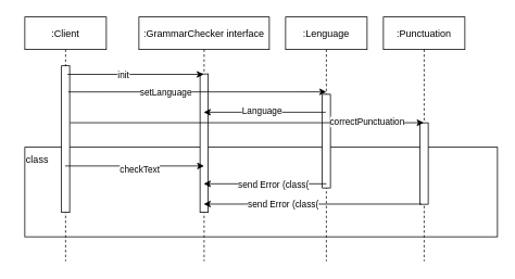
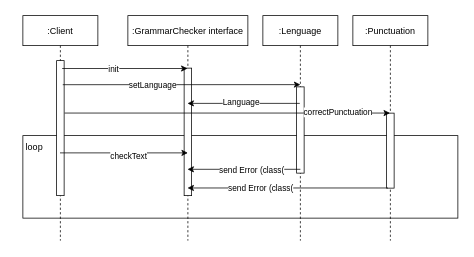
- <mxCell id="25" value="class" style="text;html=1;align=center;verticalAlign=middle;resizable=0;points=[];autosize=1;strokeColor=none;fillColor=none;" vertex="1" parent="1"><mxGeometry x="20" y="180" width="50" height="30" as="geometry" /></mxCell>
+ <mxCell id="25" value="loop" style="text;html=1;align=center;verticalAlign=middle;resizable=0;points=[];autosize=1;strokeColor=none;fillColor=none;" vertex="1" parent="1"><mxGeometry x="20" y="180" width="50" height="30" as="geometry" /></mxCell>
